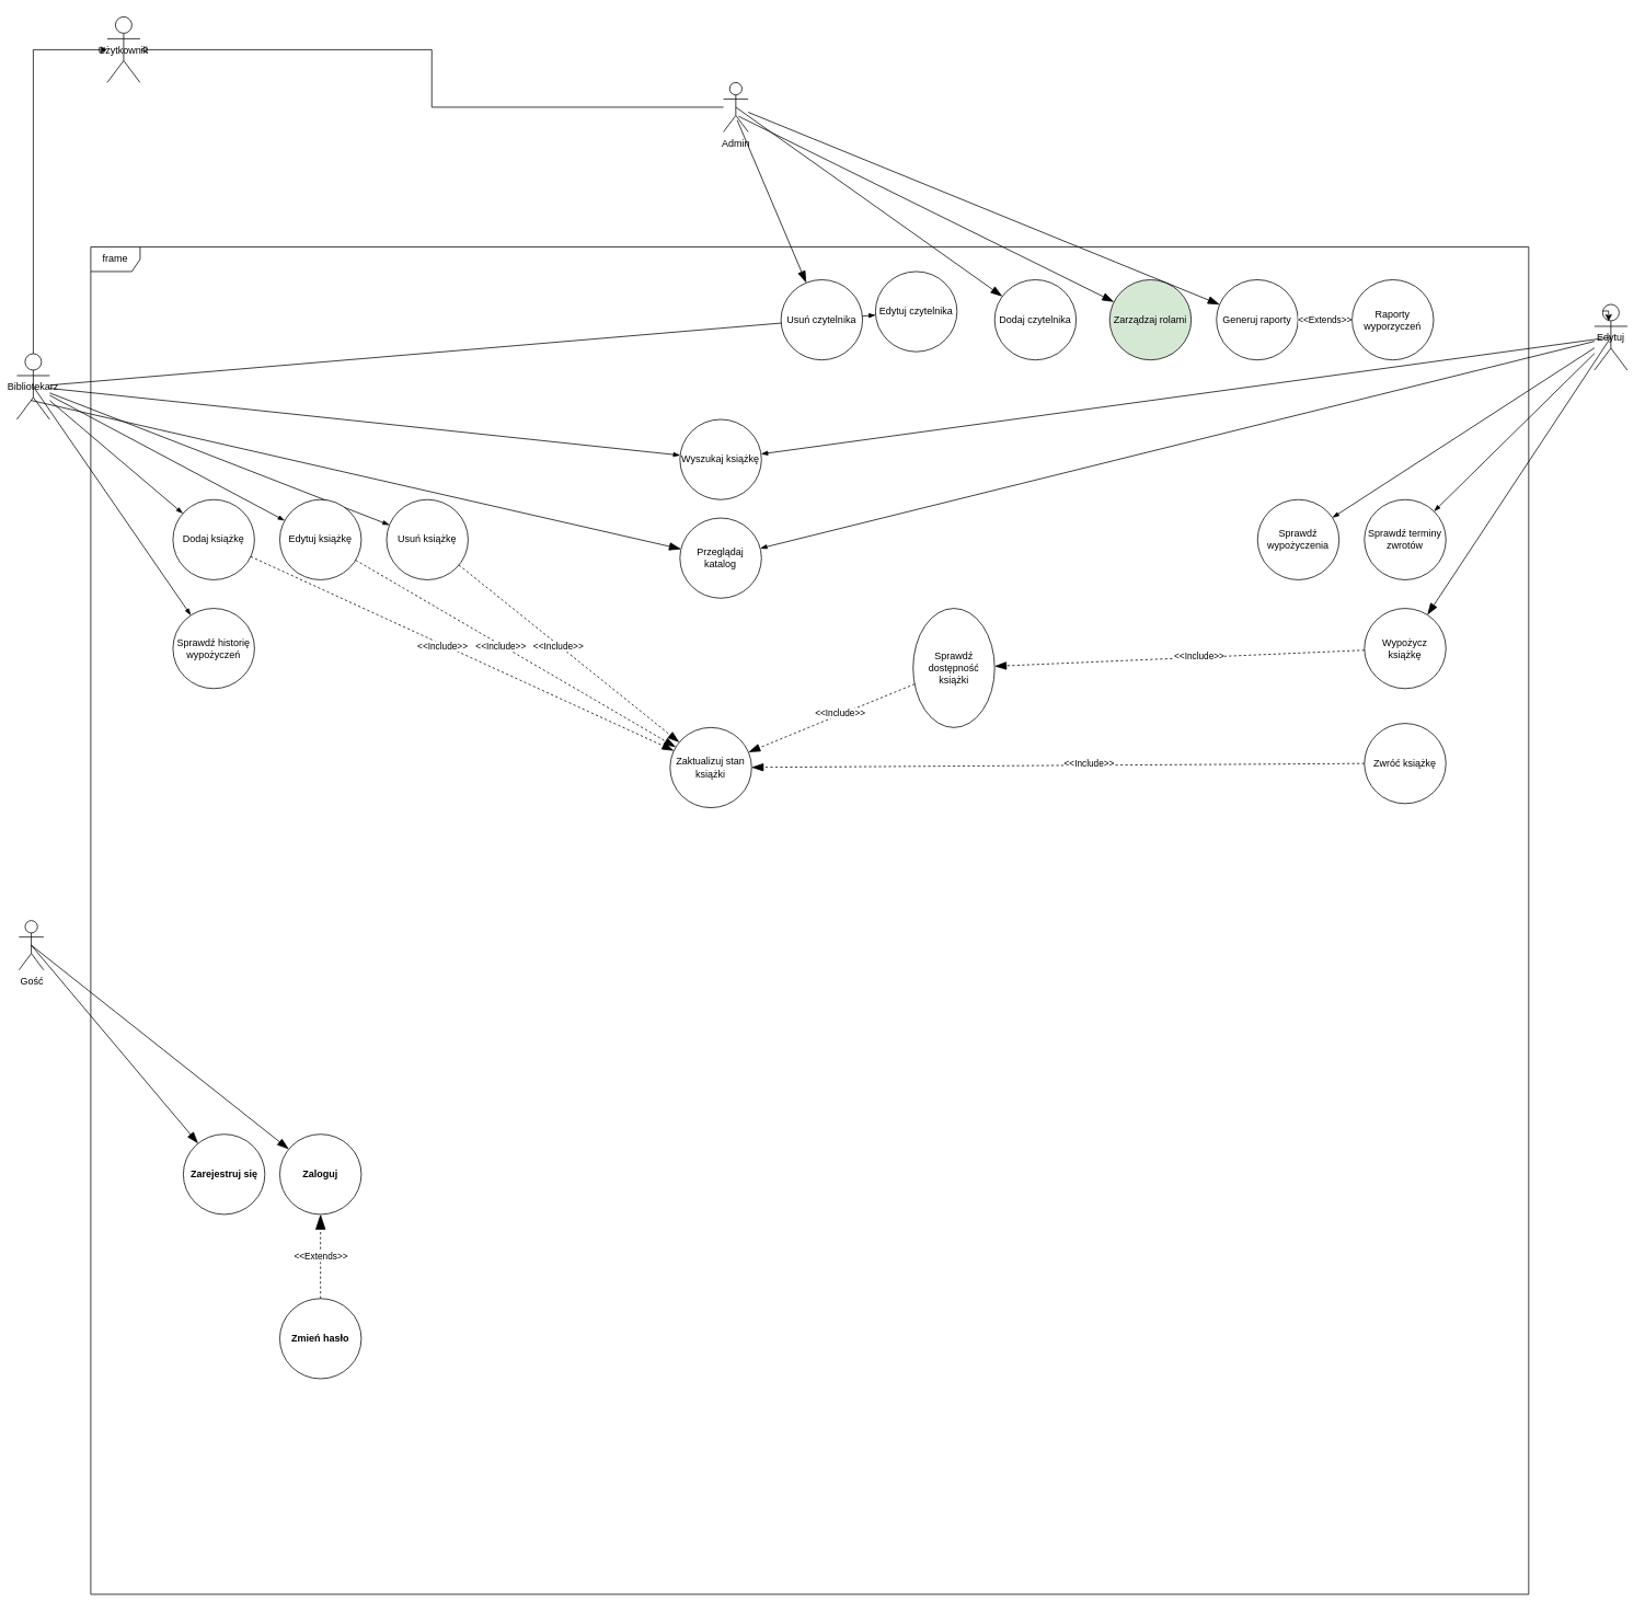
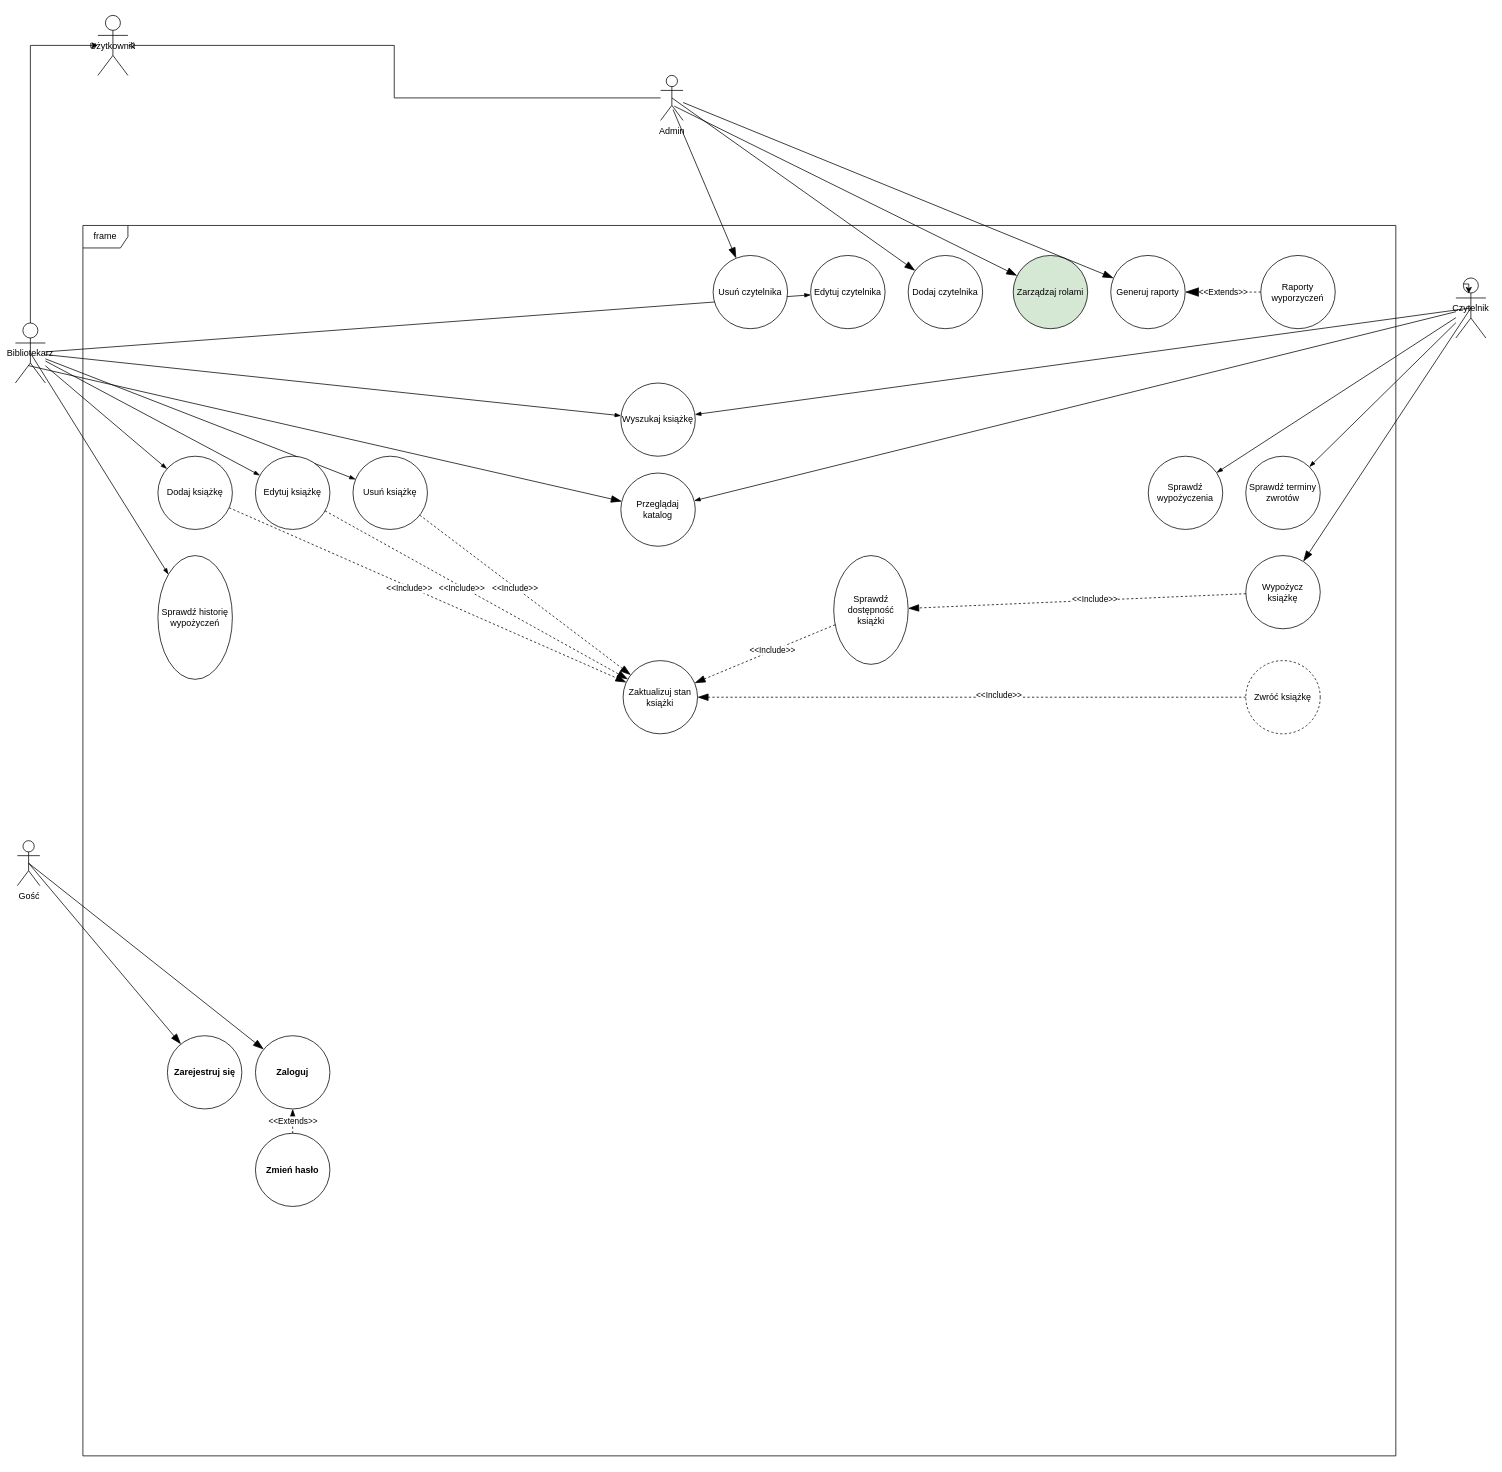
- <mxCell id="38" value="Edytuj czytelnika" style="ellipse;whiteSpace=wrap;html=1;" parent="1" vertex="1"><mxGeometry x="1065.003" y="330" width="99.236" height="97.6" as="geometry" /></mxCell>
+ <mxCell id="38" value="Edytuj czytelnika" style="ellipse;whiteSpace=wrap;html=1;" parent="1" vertex="1"><mxGeometry x="1080.003" y="340" width="99.236" height="97.6" as="geometry" /></mxCell>
- <mxCell id="41" value="Raporty wyporzyczeń" style="ellipse;whiteSpace=wrap;html=1;" parent="1" vertex="1"><mxGeometry x="1645" y="340" width="99.236" height="97.6" as="geometry" /></mxCell>
+ <mxCell id="41" value="Raporty wyporzyczeń" style="ellipse;whiteSpace=wrap;html=1;" parent="1" vertex="1"><mxGeometry x="1680" y="340" width="99.236" height="97.6" as="geometry" /></mxCell>
- <mxCell id="4" value="Edytuj" style="shape=umlActor;" parent="1" vertex="1"><mxGeometry x="1940" y="370" width="40" height="80" as="geometry" /></mxCell>
+ <mxCell id="4" value="Czytelnik" style="shape=umlActor;" parent="1" vertex="1"><mxGeometry x="1940" y="370" width="40" height="80" as="geometry" /></mxCell>
- <mxCell id="44" value="Sprawdź historię wypożyczeń" style="ellipse;whiteSpace=wrap;html=1;" parent="1" vertex="1"><mxGeometry x="210" y="740" width="99.236" height="97.6" as="geometry" /></mxCell>
+ <mxCell id="44" value="Sprawdź historię wypożyczeń" style="ellipse;whiteSpace=wrap;html=1;" parent="1" vertex="1"><mxGeometry x="210" y="740" width="99.236" height="165" as="geometry" /></mxCell>
- <mxCell id="47" value="Zwróć książkę" style="ellipse;whiteSpace=wrap;html=1;" parent="1" vertex="1"><mxGeometry x="1660" y="880" width="99.236" height="97.6" as="geometry" /></mxCell>
+ <mxCell id="47" value="Zwróć książkę" style="ellipse;whiteSpace=wrap;html=1;dashed=1;" parent="1" vertex="1"><mxGeometry x="1660" y="880" width="99.236" height="97.6" as="geometry" /></mxCell>
- <mxCell id="48" value="Zaktualizuj stan książki" style="ellipse;whiteSpace=wrap;html=1;" parent="1" vertex="1"><mxGeometry x="815" y="885" width="99.236" height="97.6" as="geometry" /></mxCell>
+ <mxCell id="48" value="Zaktualizuj stan książki" style="ellipse;whiteSpace=wrap;html=1;" parent="1" vertex="1"><mxGeometry x="830" y="880" width="99.236" height="97.6" as="geometry" /></mxCell>
- <mxCell id="35" value="Zmień hasło" style="ellipse;whiteSpace=wrap;html=1;fontStyle=1" parent="1" vertex="1"><mxGeometry x="340" y="1580" width="99.236" height="97.6" as="geometry" /></mxCell>
+ <mxCell id="35" value="Zmień hasło" style="ellipse;whiteSpace=wrap;html=1;fontStyle=1" parent="1" vertex="1"><mxGeometry x="340" y="1510" width="99.236" height="97.6" as="geometry" /></mxCell>
